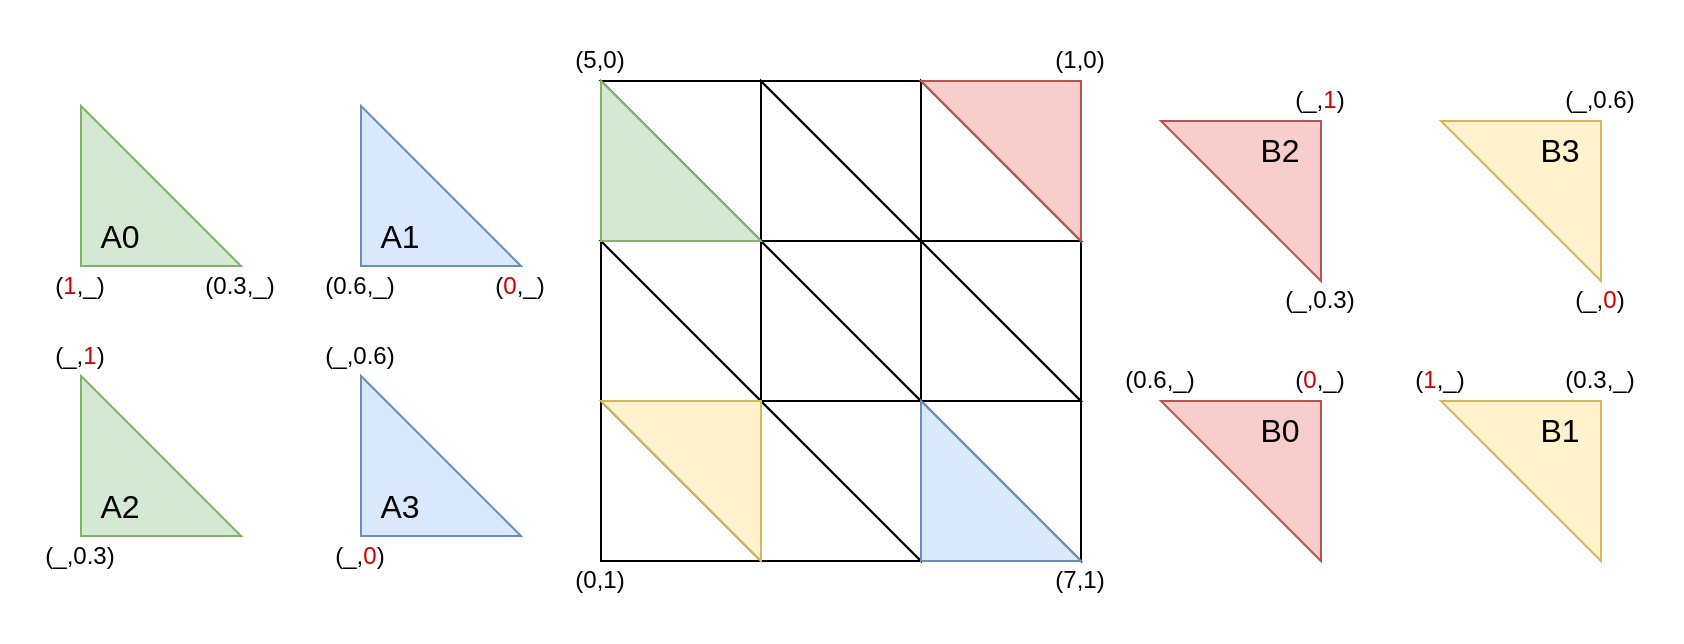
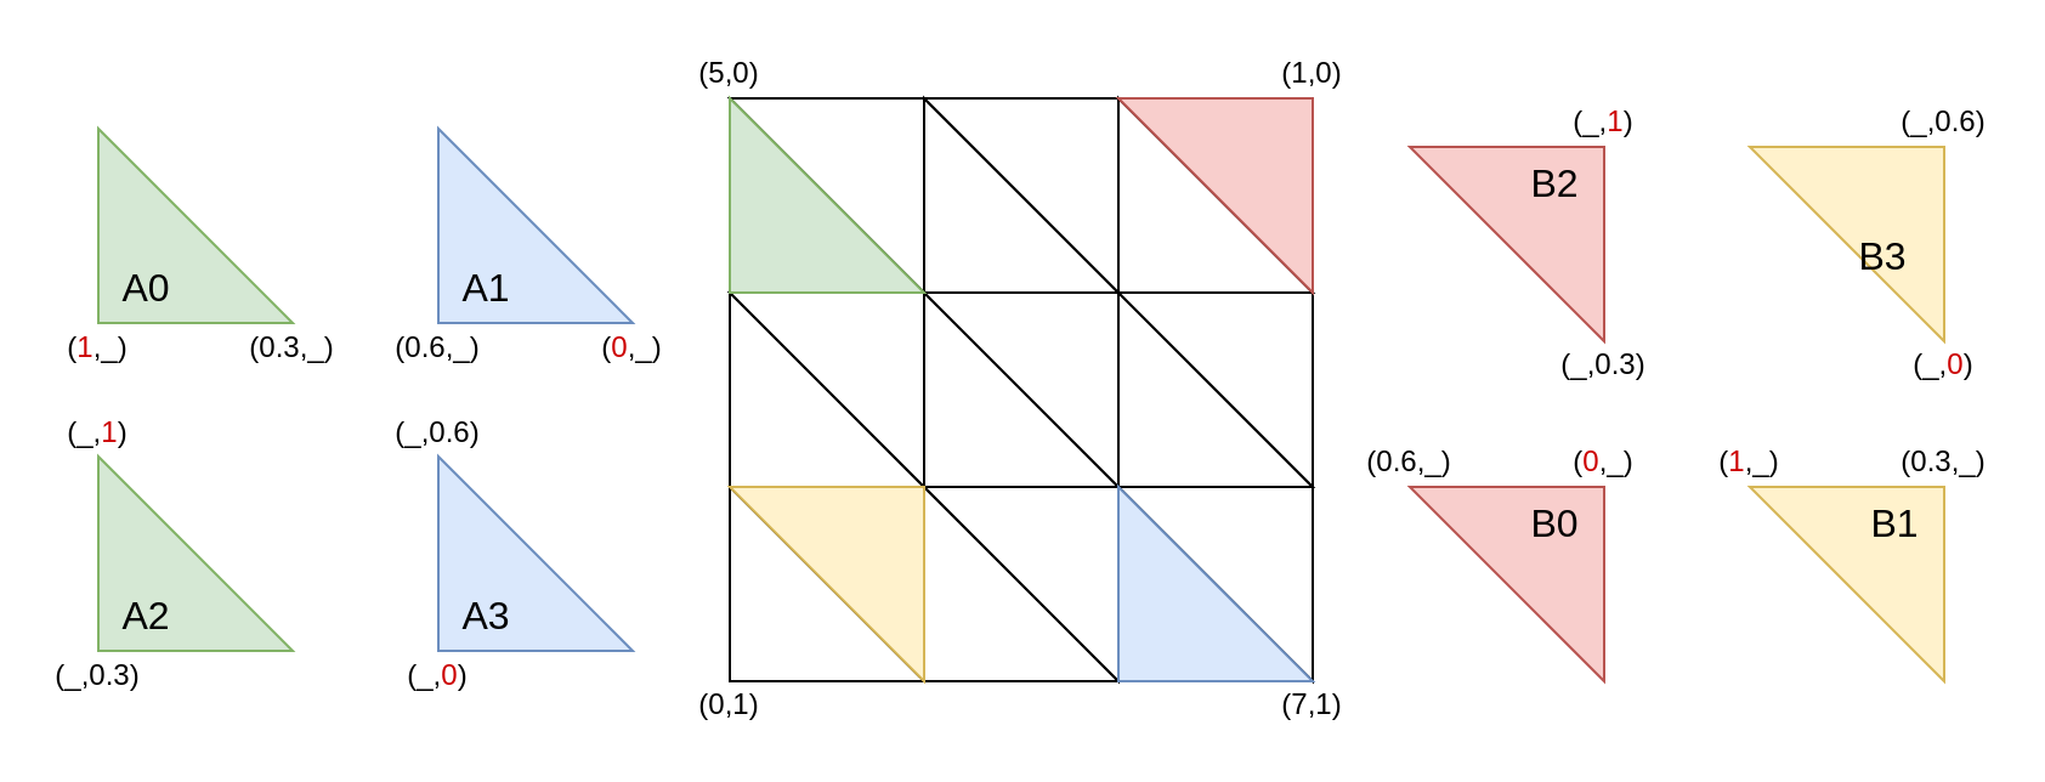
- <mxCell id="55" value="&lt;font style=&quot;font-size: 16px&quot;&gt;B3&lt;/font&gt;" style="text;html=1;strokeColor=none;fillColor=none;align=center;verticalAlign=middle;whiteSpace=wrap;rounded=0;" parent="1" vertex="1"><mxGeometry x="760" y="65" width="40" height="20" as="geometry" /></mxCell>
+ <mxCell id="55" value="&lt;font style=&quot;font-size: 16px&quot;&gt;B3&lt;/font&gt;" style="text;html=1;strokeColor=none;fillColor=none;align=center;verticalAlign=middle;whiteSpace=wrap;rounded=0;" parent="1" vertex="1"><mxGeometry x="755" y="95" width="40" height="20" as="geometry" /></mxCell>
